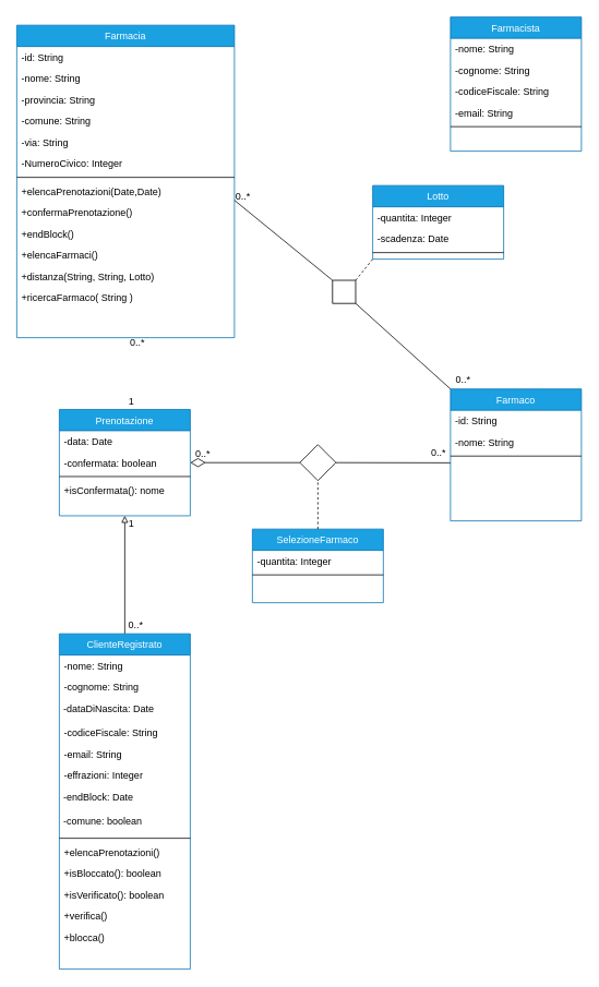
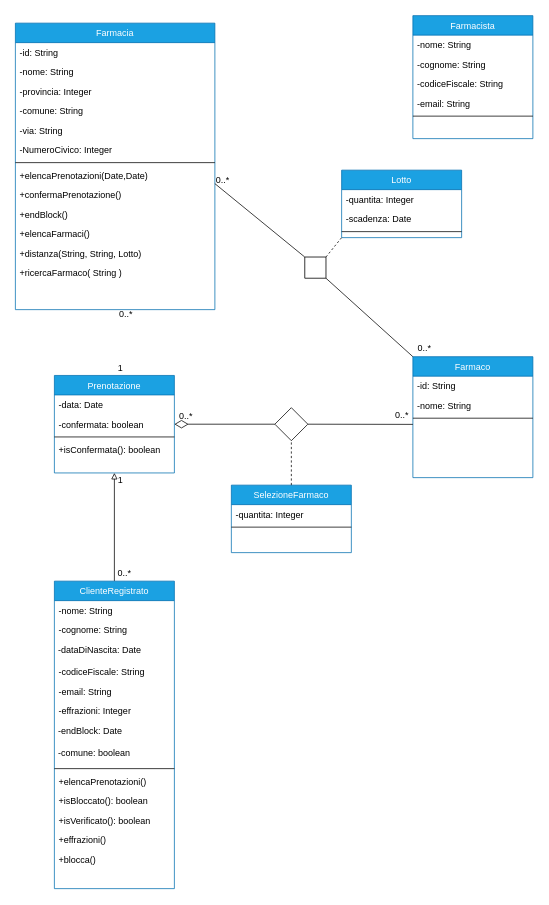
- <mxCell id="5" value="-provincia: String" style="text;align=left;verticalAlign=top;spacingLeft=4;spacingRight=4;overflow=hidden;rotatable=0;points=[[0,0.5],[1,0.5]];portConstraint=eastwest;rounded=0;shadow=0;html=0;" parent="2" vertex="1"><mxGeometry y="78" width="266" height="26" as="geometry" /></mxCell>
+ <mxCell id="5" value="-provincia: Integer" style="text;align=left;verticalAlign=top;spacingLeft=4;spacingRight=4;overflow=hidden;rotatable=0;points=[[0,0.5],[1,0.5]];portConstraint=eastwest;rounded=0;shadow=0;html=0;" parent="2" vertex="1"><mxGeometry y="78" width="266" height="26" as="geometry" /></mxCell>
- <mxCell id="30" value="+isConfermata(): nome" style="text;align=left;verticalAlign=top;spacingLeft=4;spacingRight=4;overflow=hidden;rotatable=0;points=[[0,0.5],[1,0.5]];portConstraint=eastwest;" parent="26" vertex="1"><mxGeometry y="86" width="160" height="26" as="geometry" /></mxCell>
+ <mxCell id="30" value="+isConfermata(): boolean" style="text;align=left;verticalAlign=top;spacingLeft=4;spacingRight=4;overflow=hidden;rotatable=0;points=[[0,0.5],[1,0.5]];portConstraint=eastwest;" parent="26" vertex="1"><mxGeometry y="86" width="160" height="26" as="geometry" /></mxCell>
- <mxCell id="51" value="+verifica()" style="text;align=left;verticalAlign=top;spacingLeft=4;spacingRight=4;overflow=hidden;rotatable=0;points=[[0,0.5],[1,0.5]];portConstraint=eastwest;" parent="38" vertex="1"><mxGeometry y="332" width="160" height="26" as="geometry" /></mxCell>
+ <mxCell id="51" value="+effrazioni()" style="text;align=left;verticalAlign=top;spacingLeft=4;spacingRight=4;overflow=hidden;rotatable=0;points=[[0,0.5],[1,0.5]];portConstraint=eastwest;" parent="38" vertex="1"><mxGeometry y="332" width="160" height="26" as="geometry" /></mxCell>
